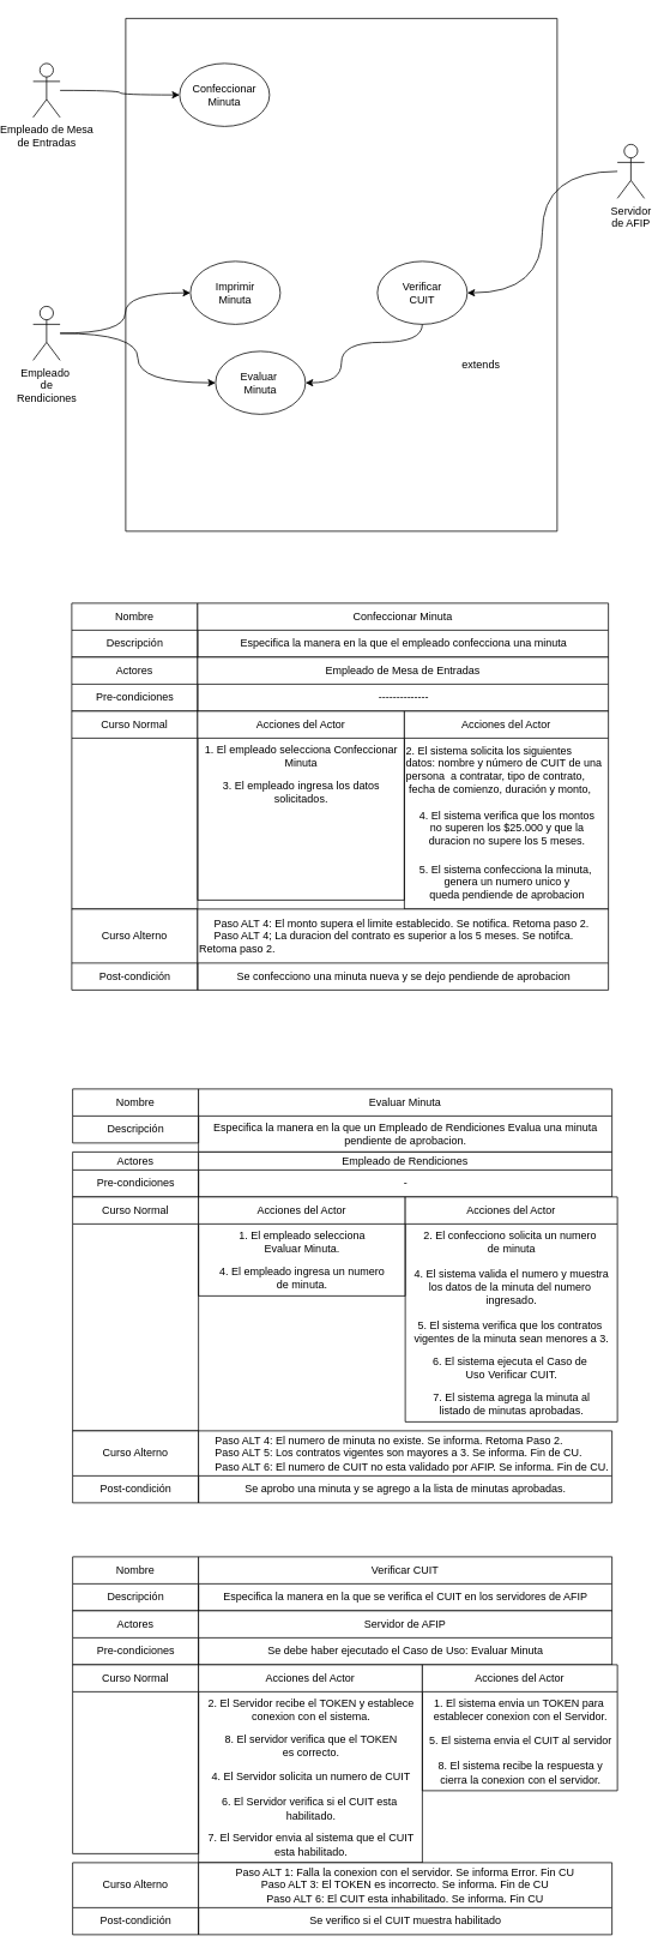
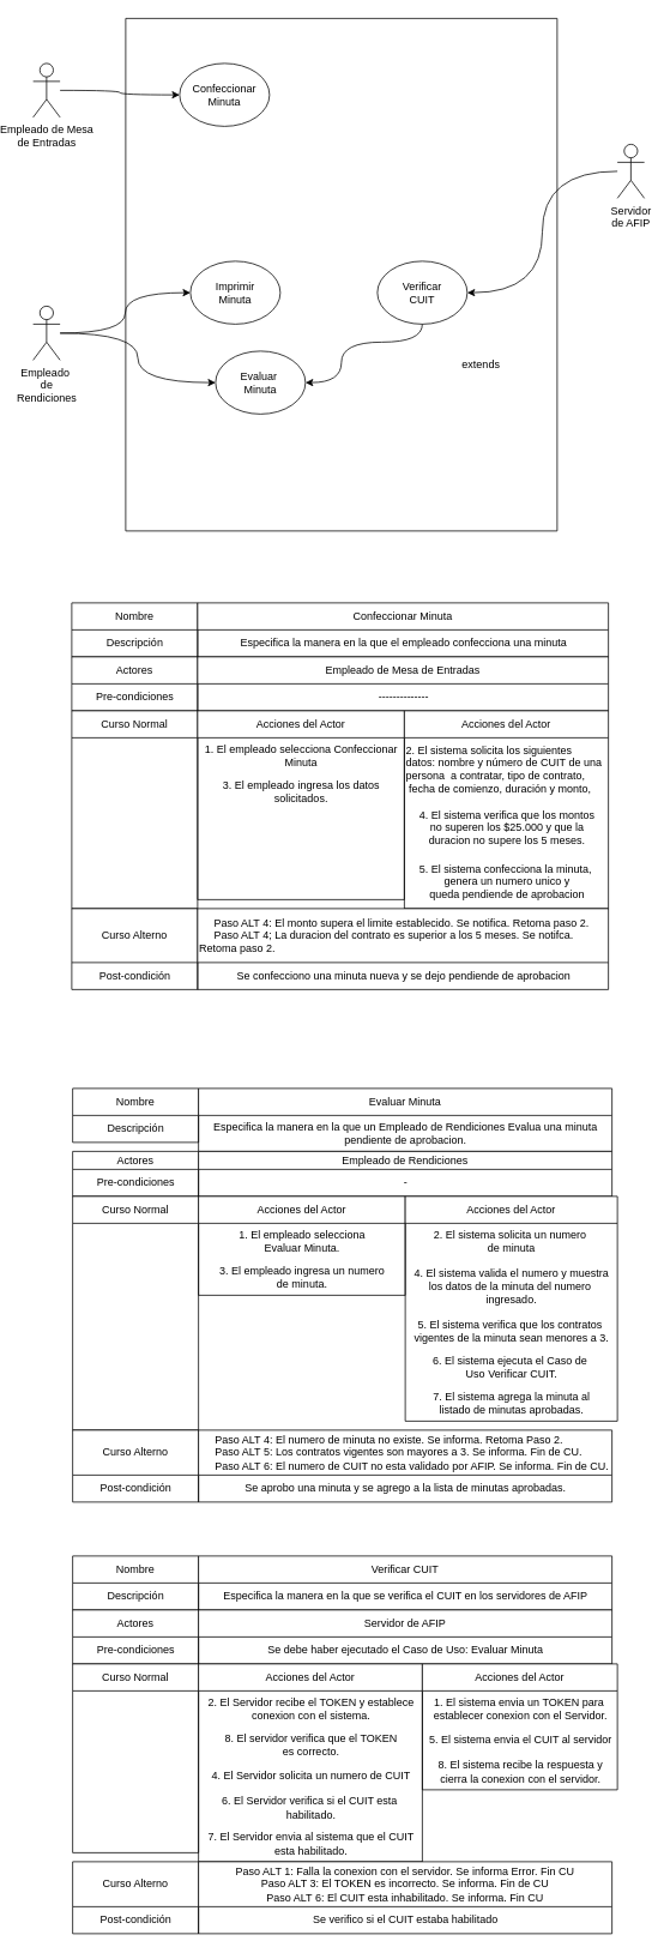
- <mxCell id="51" value="2. El confecciono solicita un numero&amp;nbsp;&lt;div&gt;de minuta&lt;/div&gt;" style="text;html=1;align=center;verticalAlign=middle;resizable=0;points=[];autosize=1;strokeColor=none;fillColor=none;" vertex="1" parent="50"><mxGeometry y="30" width="236" height="40" as="geometry" /></mxCell>
+ <mxCell id="51" value="2. El sistema solicita un numero&amp;nbsp;&lt;div&gt;de minuta&lt;/div&gt;" style="text;html=1;align=center;verticalAlign=middle;resizable=0;points=[];autosize=1;strokeColor=none;fillColor=none;" vertex="1" parent="50"><mxGeometry y="30" width="236" height="40" as="geometry" /></mxCell>
- <mxCell id="49" value="4. El empleado ingresa un numero&lt;div&gt;de minuta.&lt;/div&gt;" style="text;html=1;align=center;verticalAlign=middle;resizable=0;points=[];autosize=1;strokeColor=none;fillColor=none;" vertex="1" parent="47"><mxGeometry y="70" width="230" height="40" as="geometry" /></mxCell>
+ <mxCell id="49" value="3. El empleado ingresa un numero&lt;div&gt;de minuta.&lt;/div&gt;" style="text;html=1;align=center;verticalAlign=middle;resizable=0;points=[];autosize=1;strokeColor=none;fillColor=none;" vertex="1" parent="47"><mxGeometry y="70" width="230" height="40" as="geometry" /></mxCell>
- <mxCell id="82" value="Se verifico si el CUIT muestra habilitado" style="text;html=1;align=center;verticalAlign=middle;resizable=0;points=[];autosize=1;strokeColor=none;fillColor=none;" vertex="1" parent="81"><mxGeometry y="50" width="460" height="30" as="geometry" /></mxCell>
+ <mxCell id="82" value="Se verifico si el CUIT estaba habilitado" style="text;html=1;align=center;verticalAlign=middle;resizable=0;points=[];autosize=1;strokeColor=none;fillColor=none;" vertex="1" parent="81"><mxGeometry y="50" width="460" height="30" as="geometry" /></mxCell>
